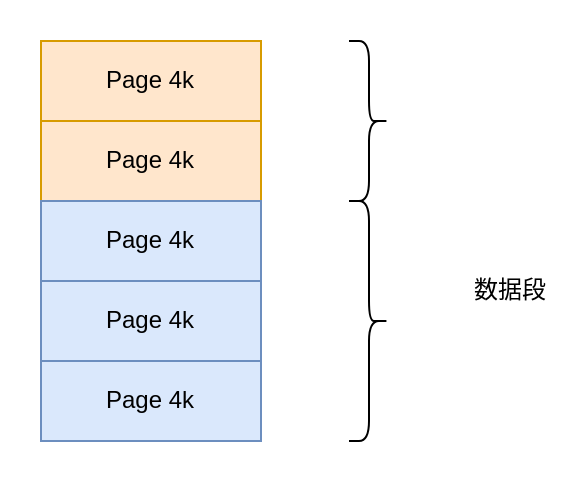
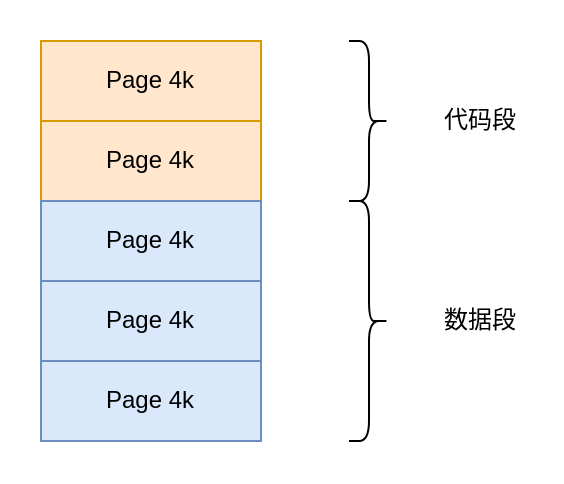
+ <mxCell id="4" value="代码段" style="text;html=1;strokeColor=none;fillColor=none;align=center;verticalAlign=middle;whiteSpace=wrap;rounded=0;" vertex="1" parent="1"><mxGeometry x="220" y="50" width="40" height="20" as="geometry" /></mxCell>
- <mxCell id="5" value="数据段" style="text;html=1;strokeColor=none;fillColor=none;align=center;verticalAlign=middle;whiteSpace=wrap;rounded=0;" vertex="1" parent="1"><mxGeometry x="235" y="135" width="40" height="20" as="geometry" /></mxCell>
+ <mxCell id="5" value="数据段" style="text;html=1;strokeColor=none;fillColor=none;align=center;verticalAlign=middle;whiteSpace=wrap;rounded=0;" vertex="1" parent="1"><mxGeometry x="220" y="150" width="40" height="20" as="geometry" /></mxCell>
